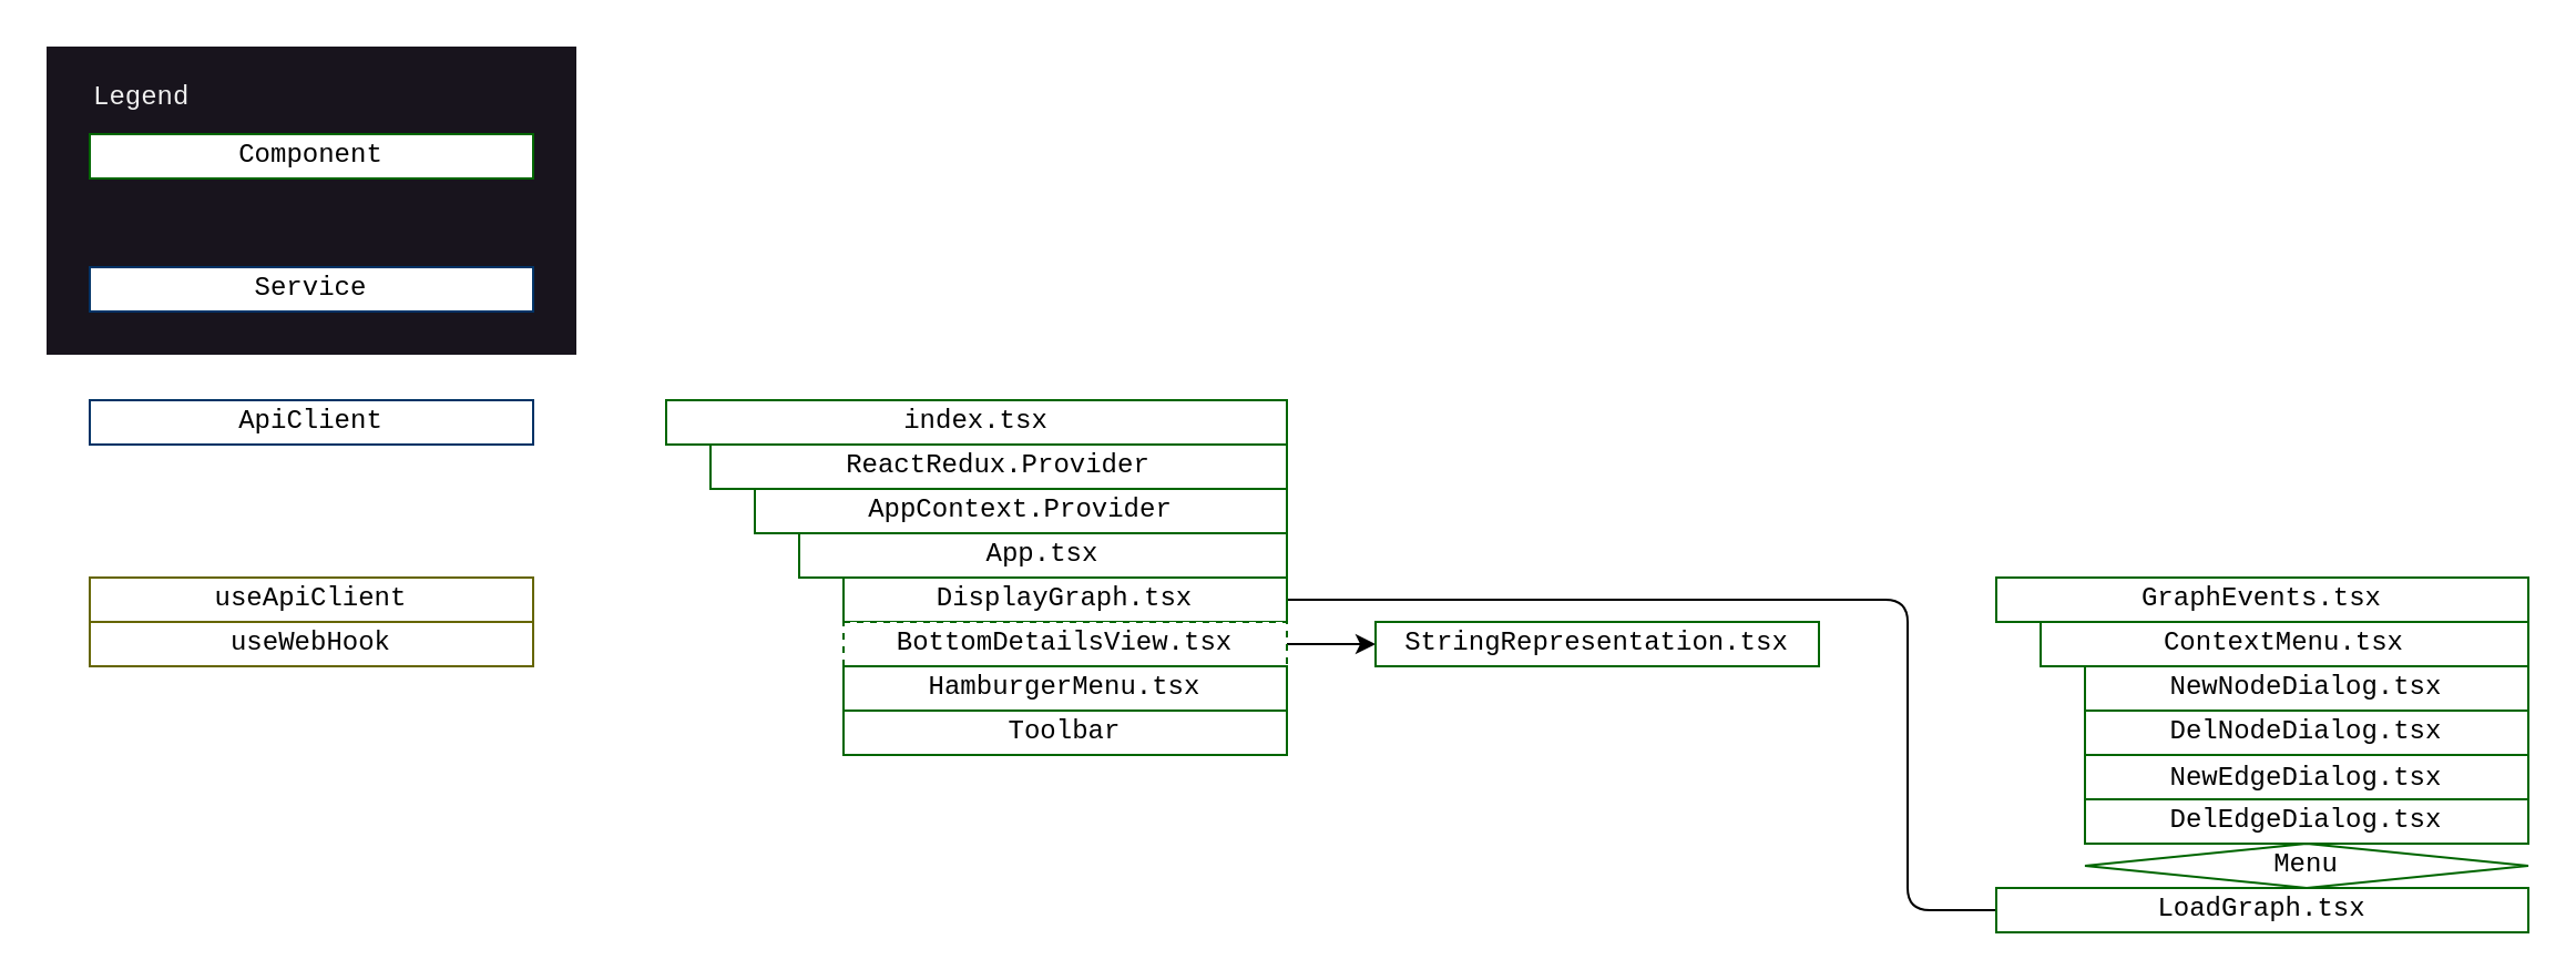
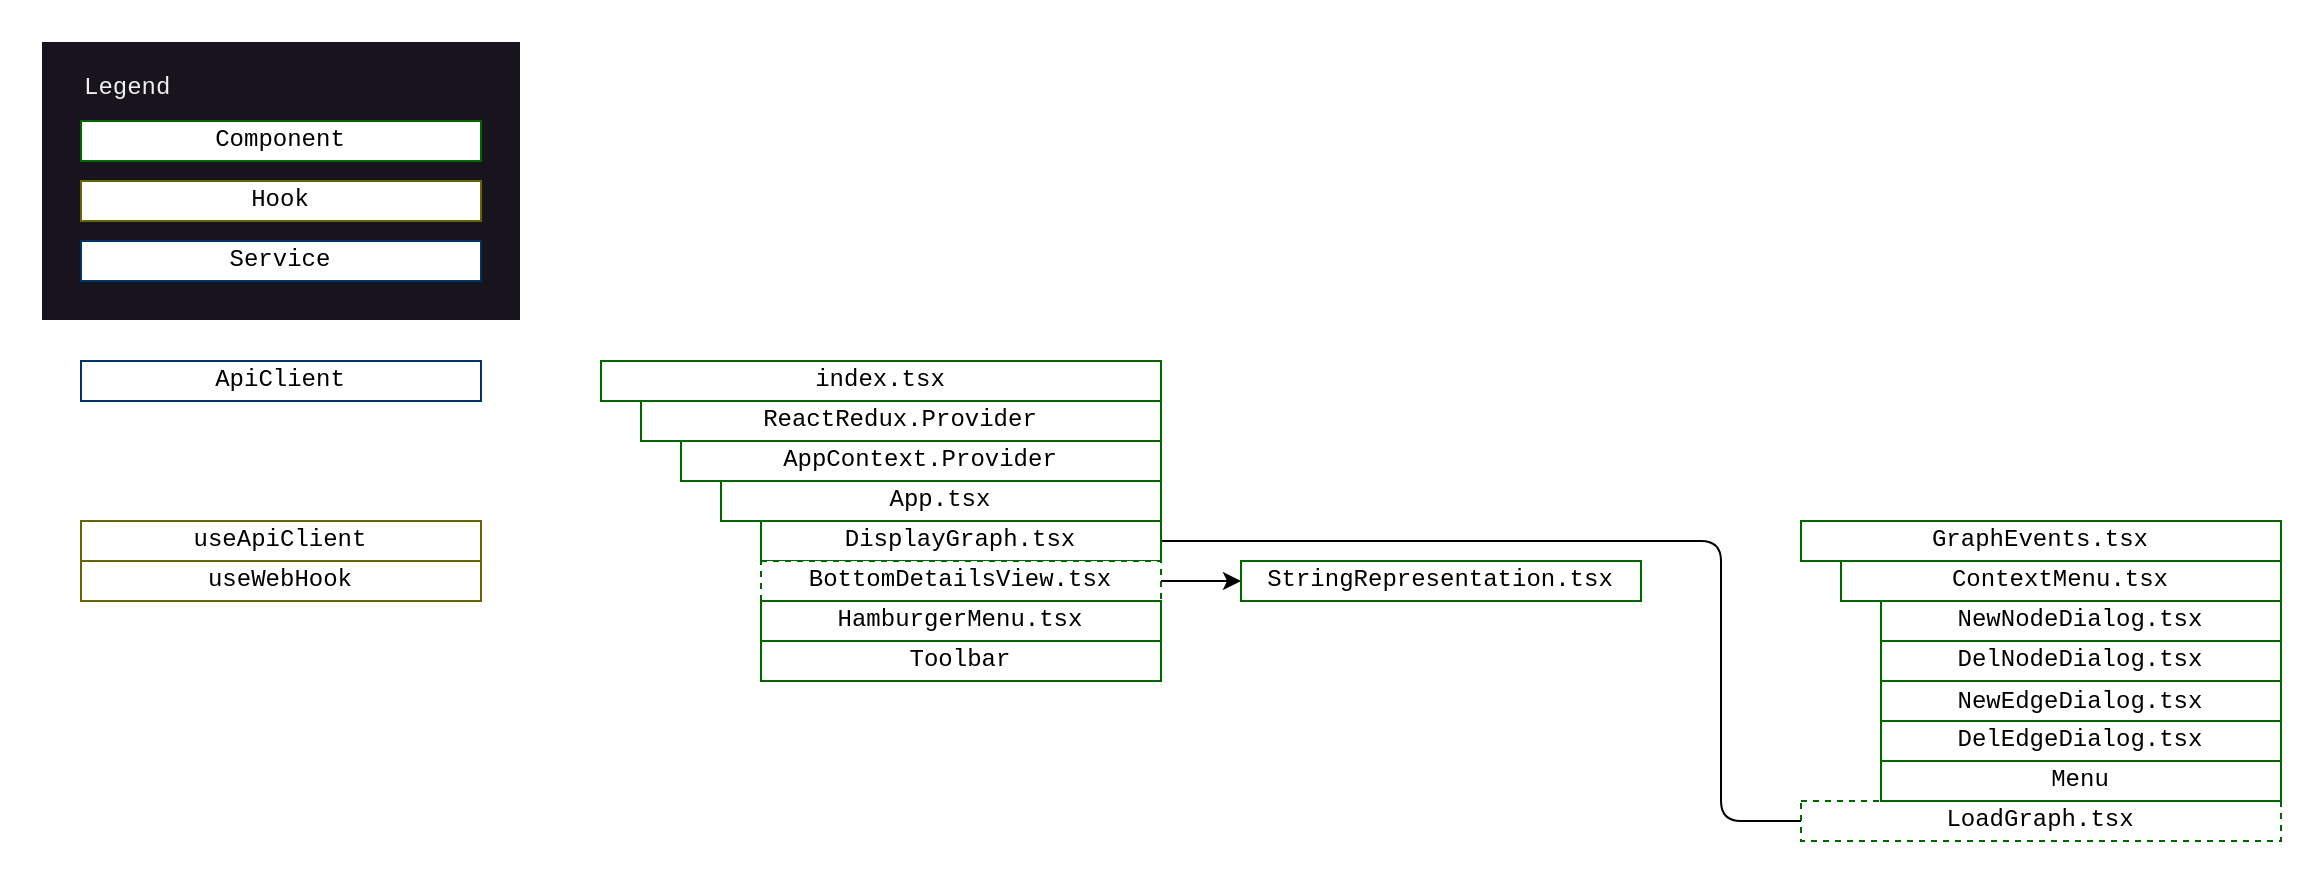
+ <mxCell id="26" value="Hook" style="whiteSpace=wrap;html=1;fontFamily=Courier New;strokeColor=#666600;" vertex="1" parent="1"><mxGeometry x="40" y="90" width="200" height="20" as="geometry" /></mxCell>
- <mxCell id="20" value="Menu" style="rhombus;whiteSpace=wrap;html=1;fontFamily=Courier New;strokeColor=#006600;" vertex="1" parent="1"><mxGeometry x="940" y="380" width="200" height="20" as="geometry" /></mxCell>
+ <mxCell id="20" value="Menu" style="whiteSpace=wrap;html=1;fontFamily=Courier New;strokeColor=#006600;" vertex="1" parent="1"><mxGeometry x="940" y="380" width="200" height="20" as="geometry" /></mxCell>
- <mxCell id="14" value="LoadGraph.tsx" style="whiteSpace=wrap;html=1;fontFamily=Courier New;strokeColor=#006600;" vertex="1" parent="1"><mxGeometry x="900" y="400" width="240" height="20" as="geometry" /></mxCell>
+ <mxCell id="14" value="LoadGraph.tsx" style="whiteSpace=wrap;html=1;fontFamily=Courier New;strokeColor=#006600;dashed=1;" vertex="1" parent="1"><mxGeometry x="900" y="400" width="240" height="20" as="geometry" /></mxCell>
